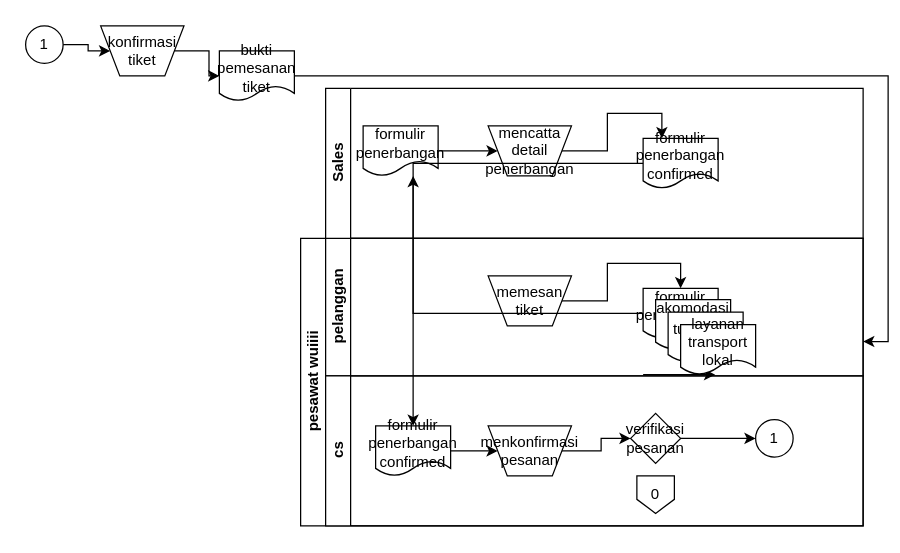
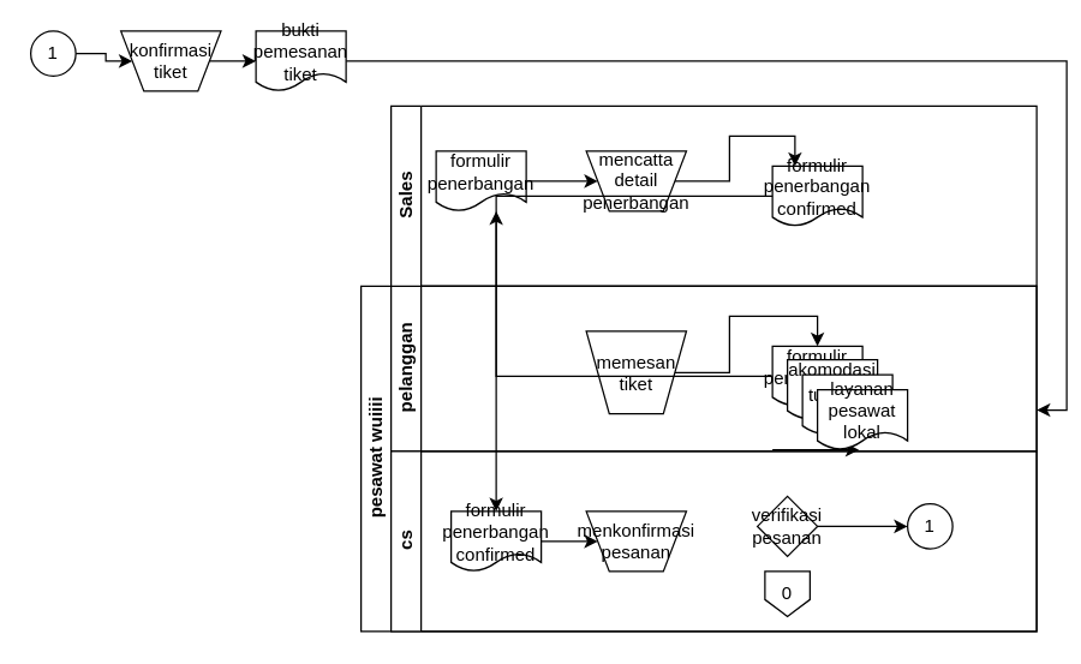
- <mxCell id="25" value="bukti pemesanan tiket" style="shape=document;whiteSpace=wrap;html=1;boundedLbl=1;" vertex="1" parent="1"><mxGeometry x="175" y="40" width="60" height="40" as="geometry" /></mxCell>
+ <mxCell id="25" value="bukti pemesanan tiket" style="shape=document;whiteSpace=wrap;html=1;boundedLbl=1;" vertex="1" parent="1"><mxGeometry x="170" y="20" width="60" height="40" as="geometry" /></mxCell>
- <mxCell id="6" value="memesan tiket" style="verticalLabelPosition=middle;verticalAlign=middle;html=1;shape=trapezoid;perimeter=trapezoidPerimeter;whiteSpace=wrap;size=0.23;arcSize=10;flipV=1;labelPosition=center;align=center;" vertex="1" parent="3"><mxGeometry x="130" y="30" width="66.67" height="40" as="geometry" /></mxCell>
+ <mxCell id="6" value="memesan tiket" style="verticalLabelPosition=middle;verticalAlign=middle;html=1;shape=trapezoid;perimeter=trapezoidPerimeter;whiteSpace=wrap;size=0.23;arcSize=10;flipV=1;labelPosition=center;align=center;" vertex="1" parent="3"><mxGeometry x="130" y="30" width="66.67" height="55" as="geometry" /></mxCell>
- <mxCell id="10" value="layanan transport lokal" style="shape=document;whiteSpace=wrap;html=1;boundedLbl=1;" vertex="1" parent="3"><mxGeometry x="284" y="69" width="60" height="40" as="geometry" /></mxCell>
+ <mxCell id="10" value="layanan pesawat lokal" style="shape=document;whiteSpace=wrap;html=1;boundedLbl=1;" vertex="1" parent="3"><mxGeometry x="284" y="69" width="60" height="40" as="geometry" /></mxCell>
- <mxCell id="16" style="edgeStyle=orthogonalEdgeStyle;rounded=0;orthogonalLoop=1;jettySize=auto;html=1;entryX=0;entryY=0.5;entryDx=0;entryDy=0;" edge="1" parent="11" source="17" target="15"><mxGeometry relative="1" as="geometry" /></mxCell>
